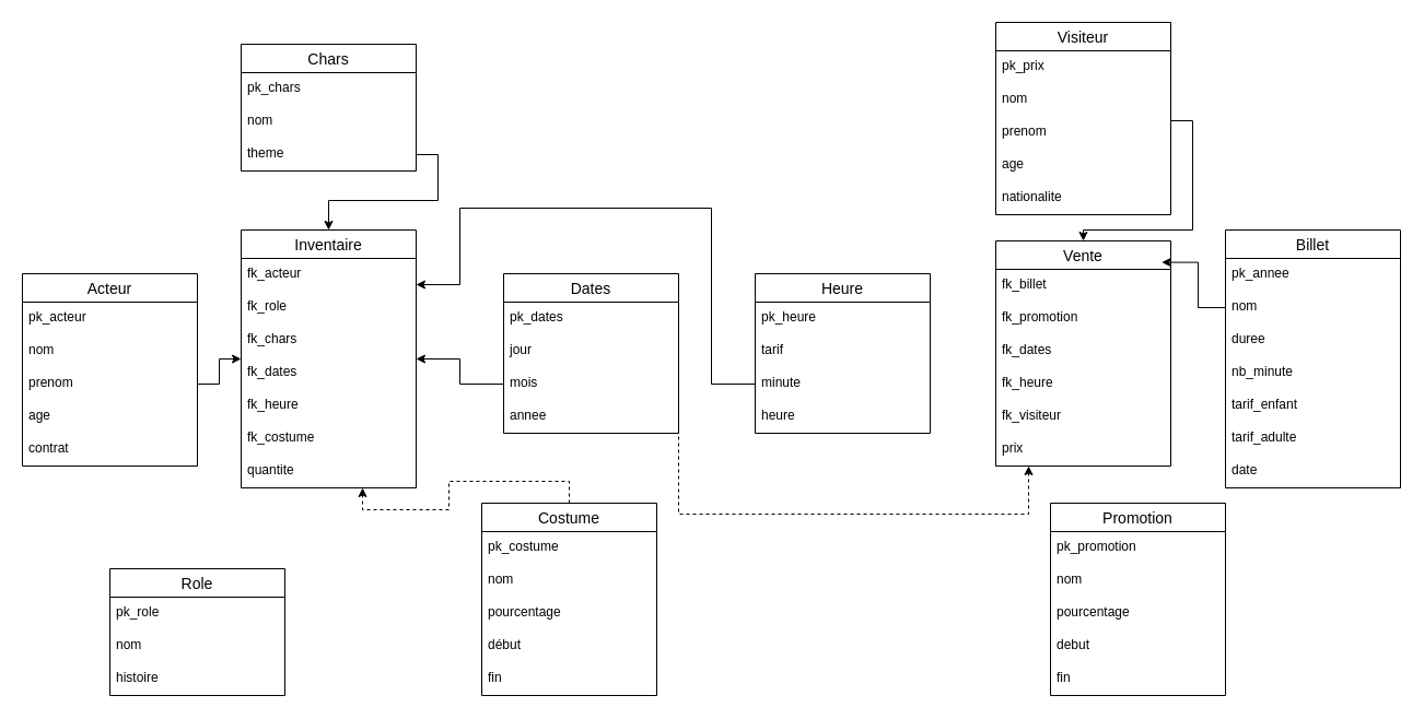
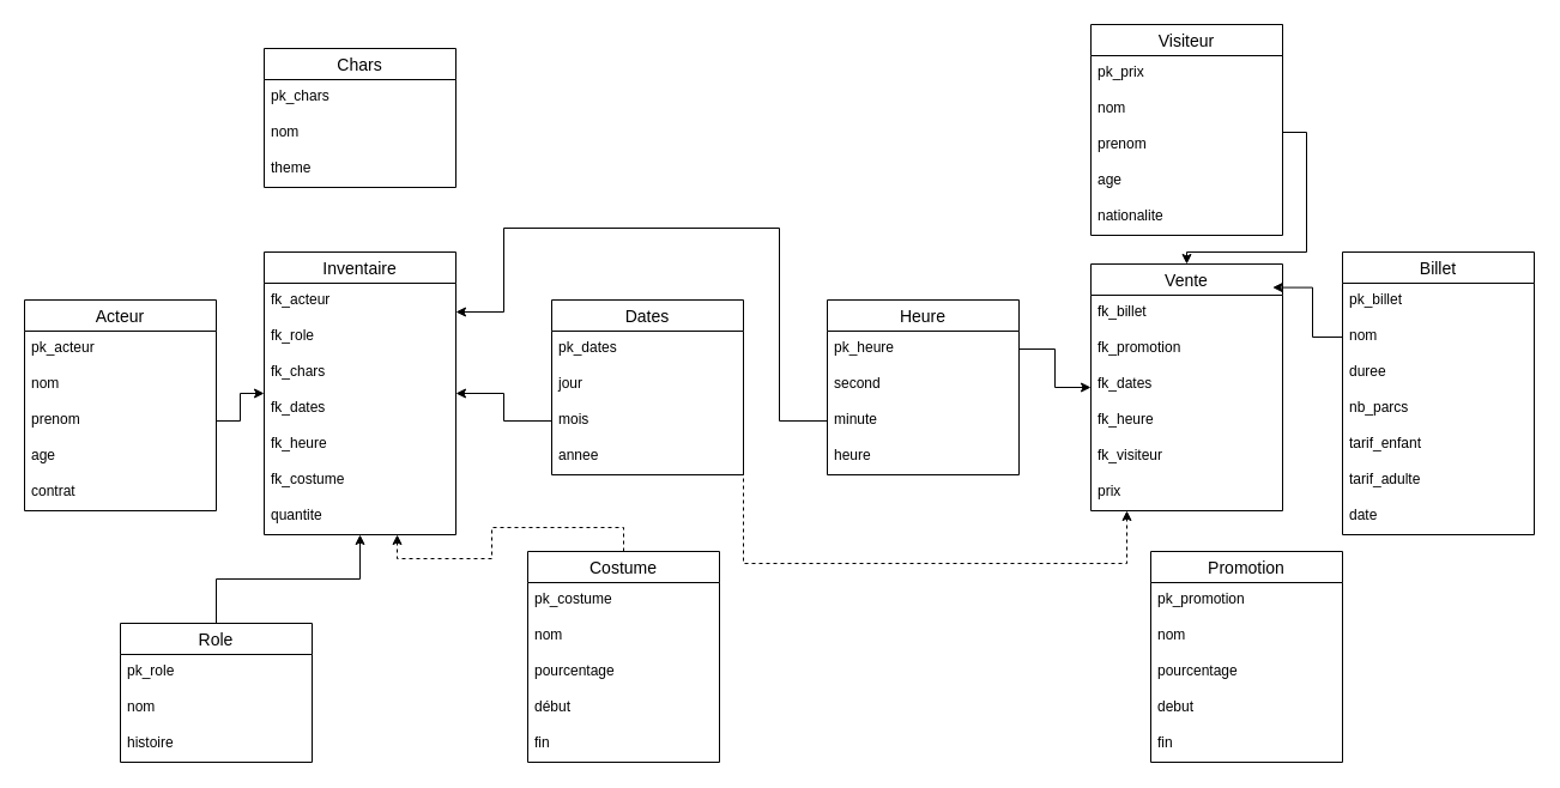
- <mxCell id="64" style="edgeStyle=orthogonalEdgeStyle;rounded=0;orthogonalLoop=1;jettySize=auto;html=1;exitX=1;exitY=0.5;exitDx=0;exitDy=0;" parent="1" source="31" target="2" edge="1"><mxGeometry relative="1" as="geometry" /></mxCell>
- <mxCell id="33" value="pk_annee" style="text;strokeColor=none;fillColor=none;spacingLeft=4;spacingRight=4;overflow=hidden;rotatable=0;points=[[0,0.5],[1,0.5]];portConstraint=eastwest;fontSize=12;" parent="32" vertex="1"><mxGeometry y="26" width="160" height="30" as="geometry" /></mxCell>
+ <mxCell id="33" value="pk_billet" style="text;strokeColor=none;fillColor=none;spacingLeft=4;spacingRight=4;overflow=hidden;rotatable=0;points=[[0,0.5],[1,0.5]];portConstraint=eastwest;fontSize=12;" parent="32" vertex="1"><mxGeometry y="26" width="160" height="30" as="geometry" /></mxCell>
+ <mxCell id="67" style="edgeStyle=orthogonalEdgeStyle;rounded=0;orthogonalLoop=1;jettySize=auto;html=1;exitX=1;exitY=0.5;exitDx=0;exitDy=0;" parent="1" source="41" target="10" edge="1"><mxGeometry relative="1" as="geometry" /></mxCell>
- <mxCell id="42" value="tarif" style="text;strokeColor=none;fillColor=none;spacingLeft=4;spacingRight=4;overflow=hidden;rotatable=0;points=[[0,0.5],[1,0.5]];portConstraint=eastwest;fontSize=12;" parent="40" vertex="1"><mxGeometry y="56" width="160" height="30" as="geometry" /></mxCell>
+ <mxCell id="42" value="second" style="text;strokeColor=none;fillColor=none;spacingLeft=4;spacingRight=4;overflow=hidden;rotatable=0;points=[[0,0.5],[1,0.5]];portConstraint=eastwest;fontSize=12;" parent="40" vertex="1"><mxGeometry y="56" width="160" height="30" as="geometry" /></mxCell>
- <mxCell id="36" value="nb_minute" style="text;strokeColor=none;fillColor=none;spacingLeft=4;spacingRight=4;overflow=hidden;rotatable=0;points=[[0,0.5],[1,0.5]];portConstraint=eastwest;fontSize=12;" parent="32" vertex="1"><mxGeometry y="116" width="160" height="30" as="geometry" /></mxCell>
+ <mxCell id="36" value="nb_parcs" style="text;strokeColor=none;fillColor=none;spacingLeft=4;spacingRight=4;overflow=hidden;rotatable=0;points=[[0,0.5],[1,0.5]];portConstraint=eastwest;fontSize=12;" parent="32" vertex="1"><mxGeometry y="116" width="160" height="30" as="geometry" /></mxCell>
+ <mxCell id="23" style="edgeStyle=orthogonalEdgeStyle;rounded=0;orthogonalLoop=1;jettySize=auto;html=1;exitX=0.5;exitY=0;exitDx=0;exitDy=0;" parent="1" source="24" target="2" edge="1"><mxGeometry relative="1" as="geometry" /></mxCell>
